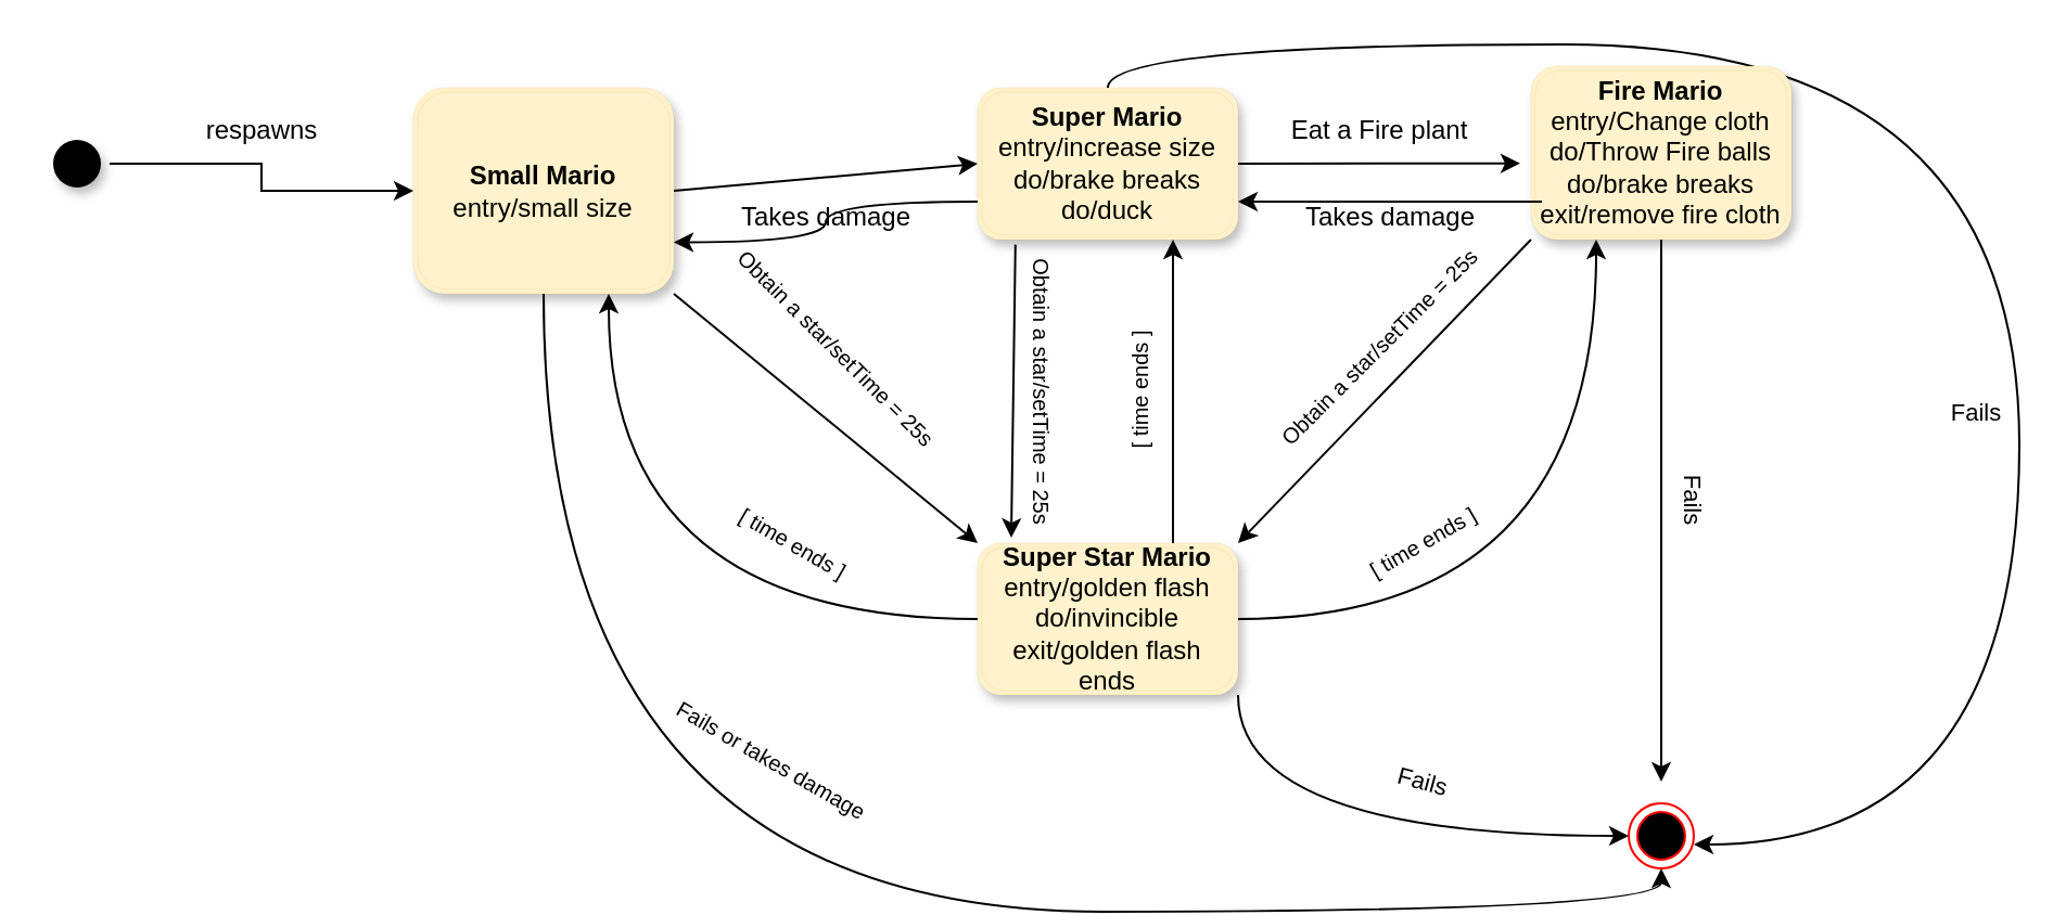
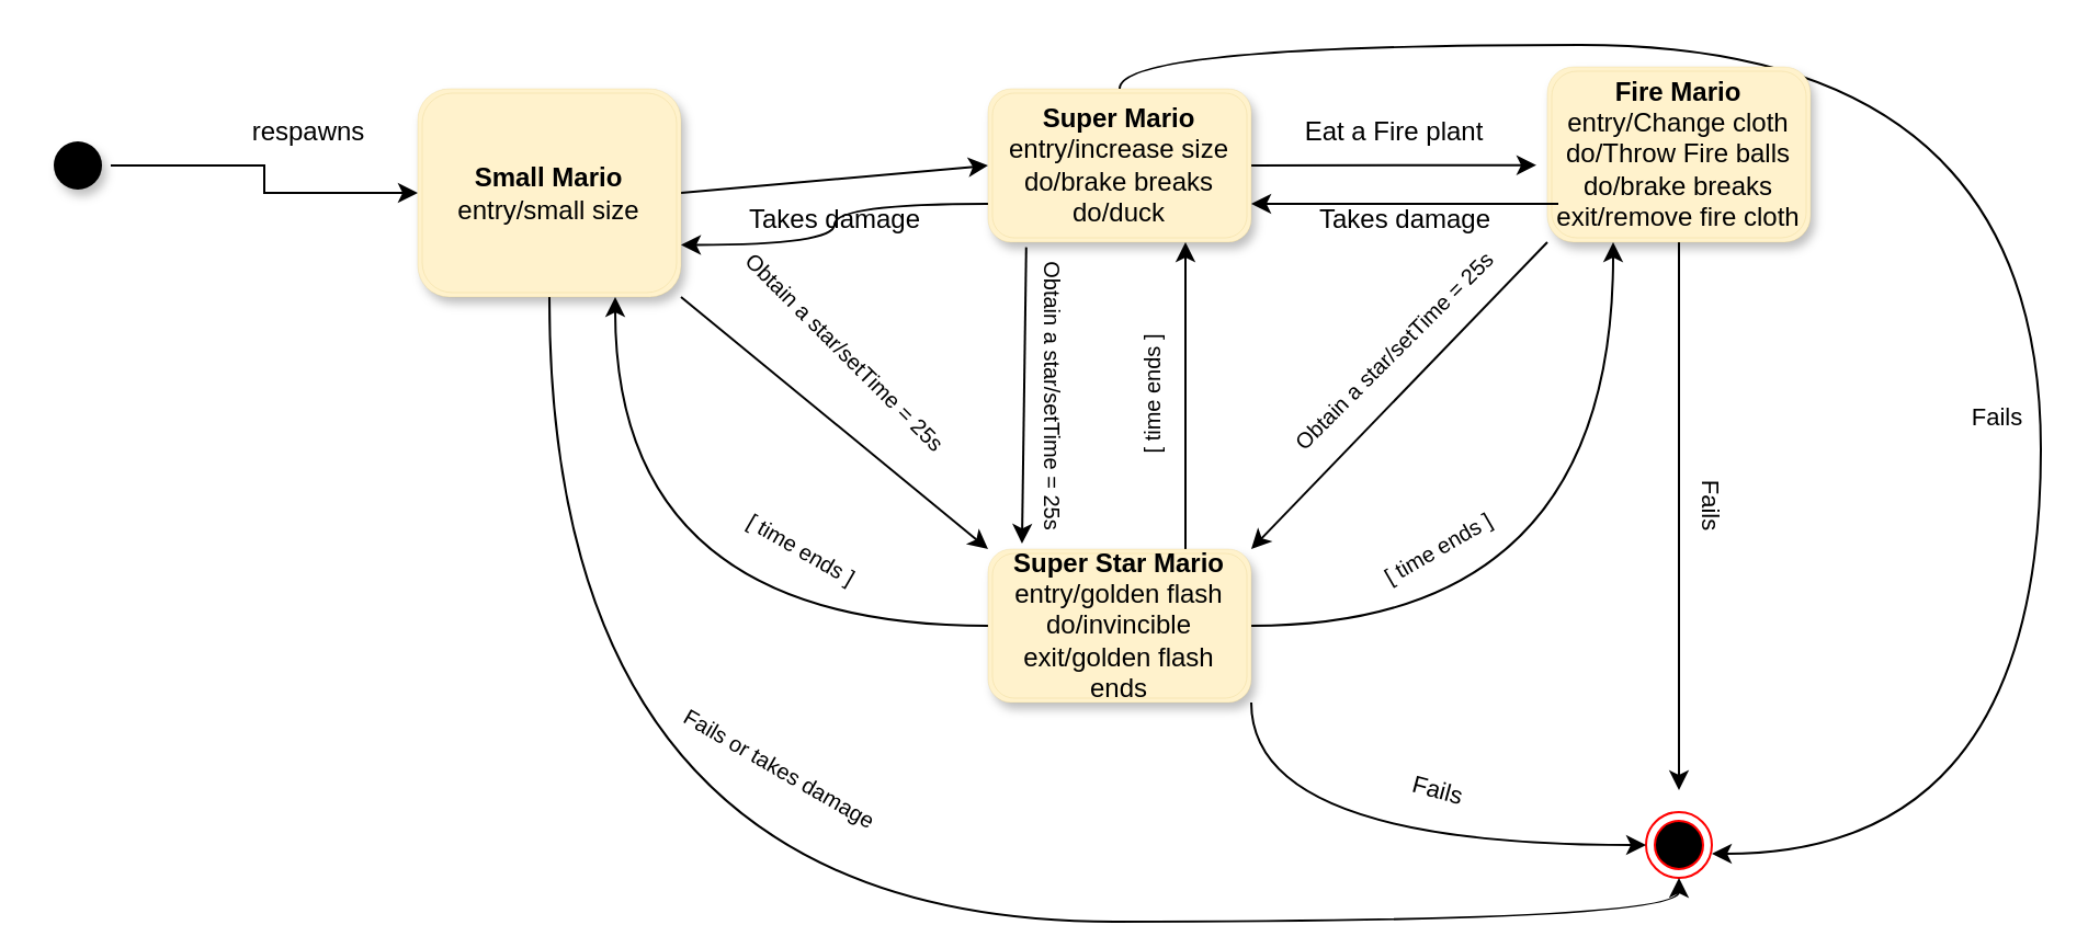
- <mxCell id="32" value="respawns" style="text;html=1;align=center;verticalAlign=middle;resizable=0;points=[];autosize=1;strokeColor=none;fillColor=none;" vertex="1" parent="1"><mxGeometry x="85" y="50" width="70" height="20" as="geometry" /></mxCell>
+ <mxCell id="32" value="respawns" style="text;html=1;align=center;verticalAlign=middle;resizable=0;points=[];autosize=1;strokeColor=none;fillColor=none;" vertex="1" parent="1"><mxGeometry x="105" y="50" width="70" height="20" as="geometry" /></mxCell>
